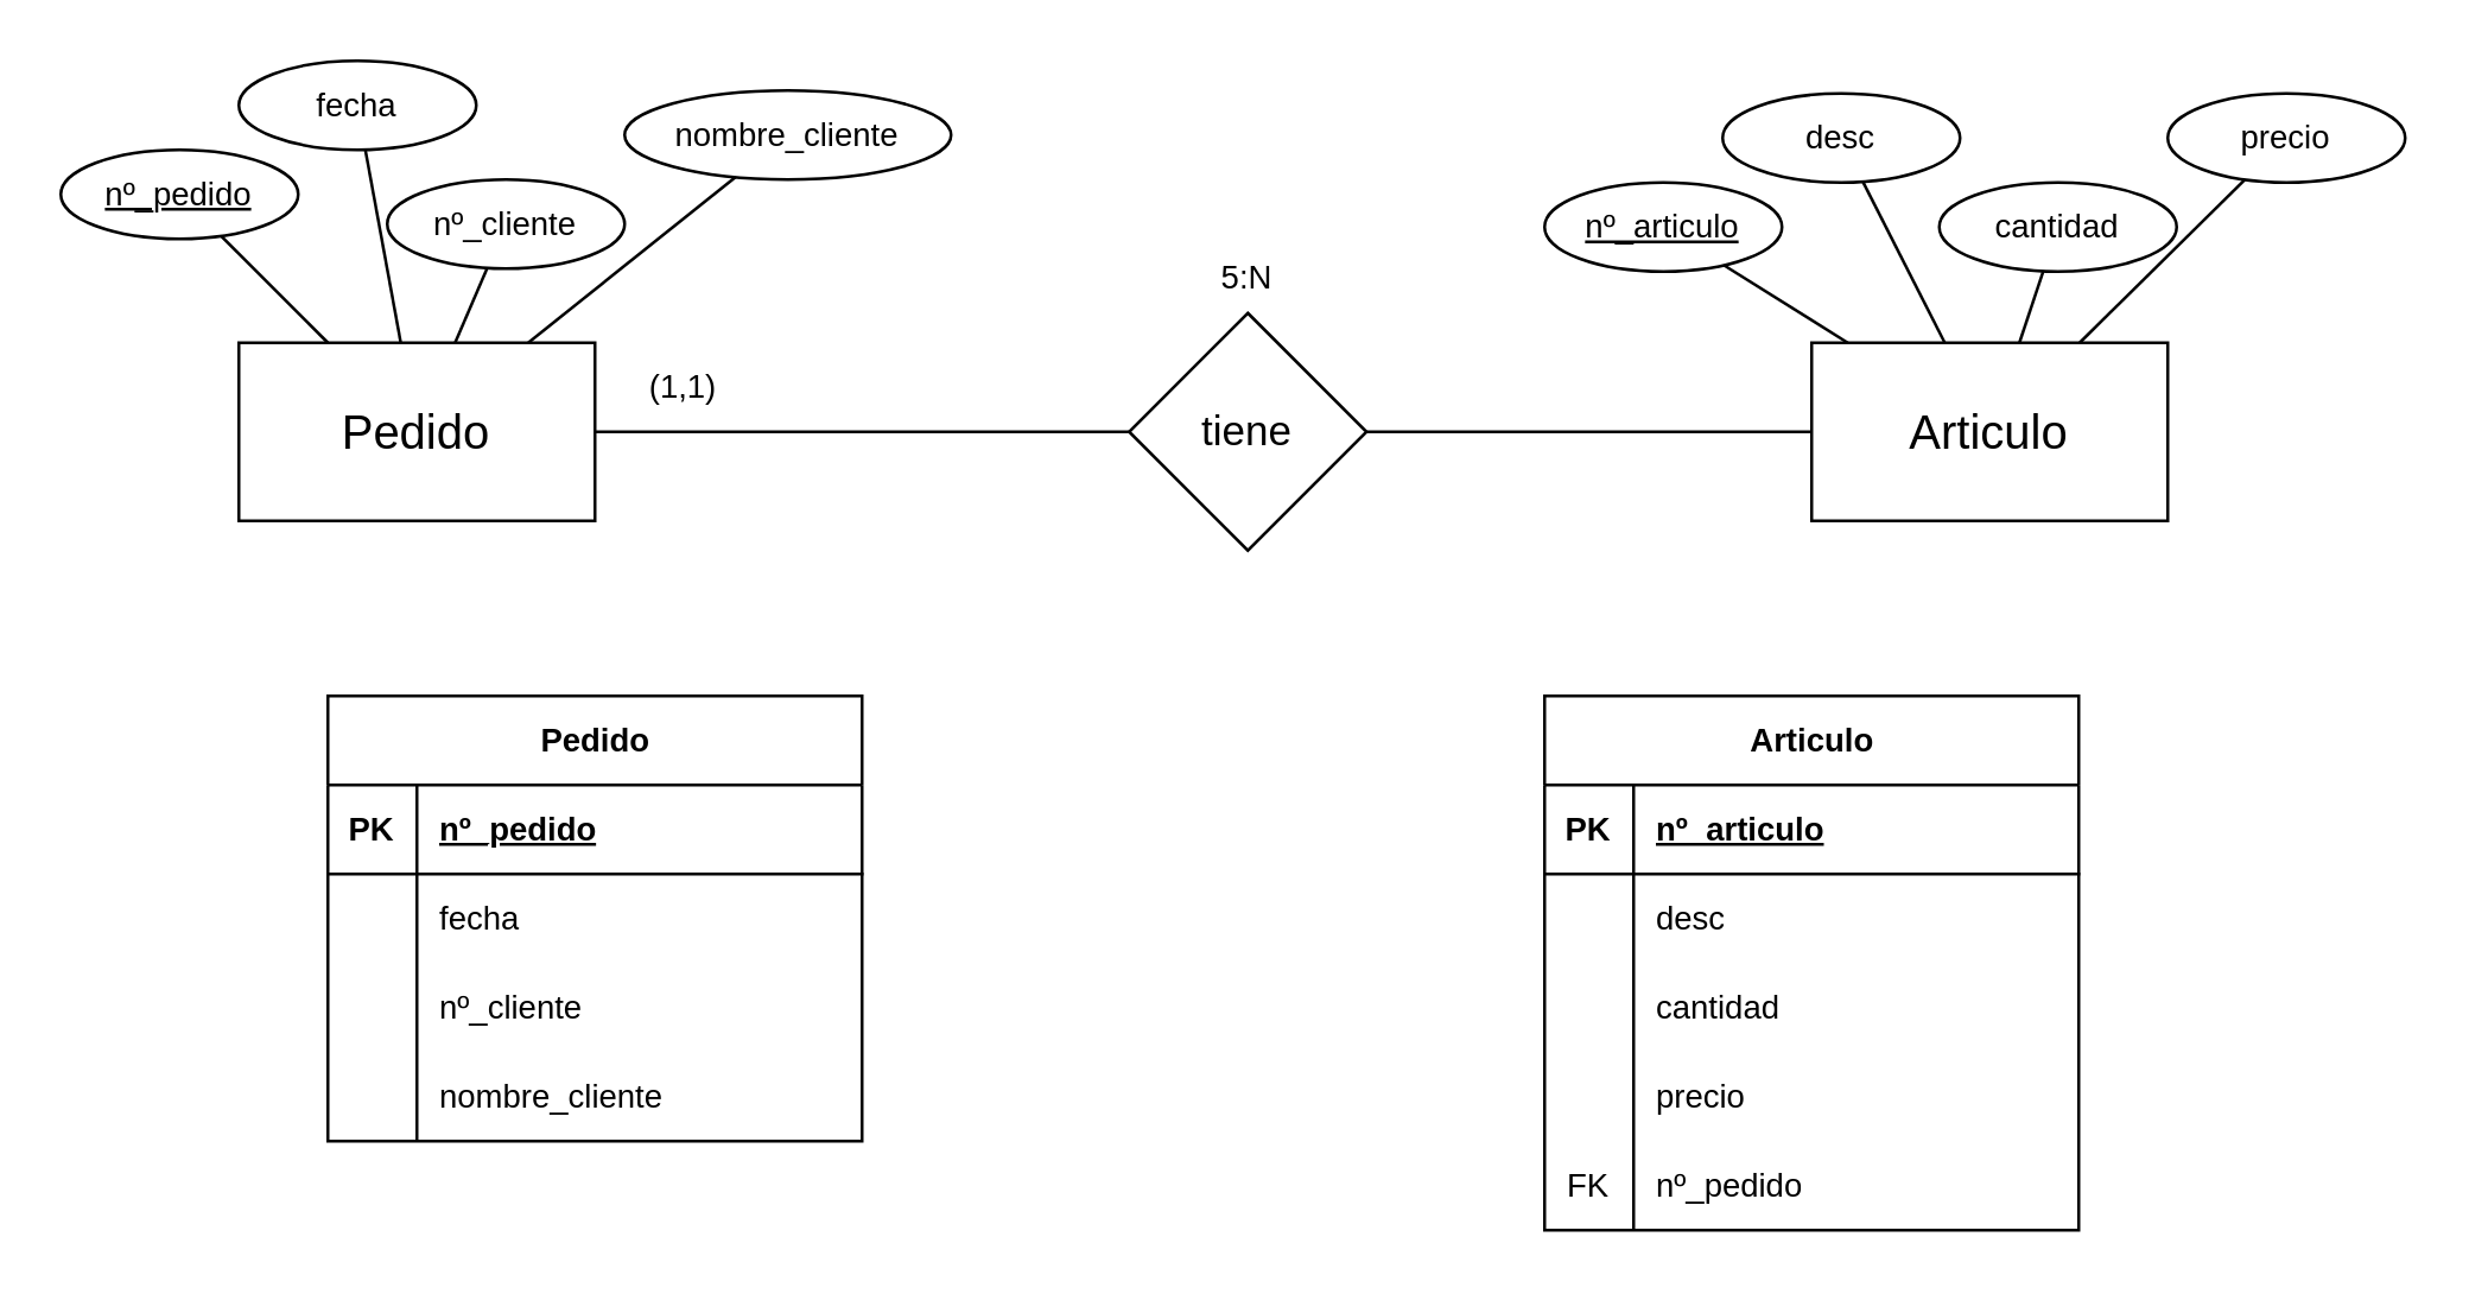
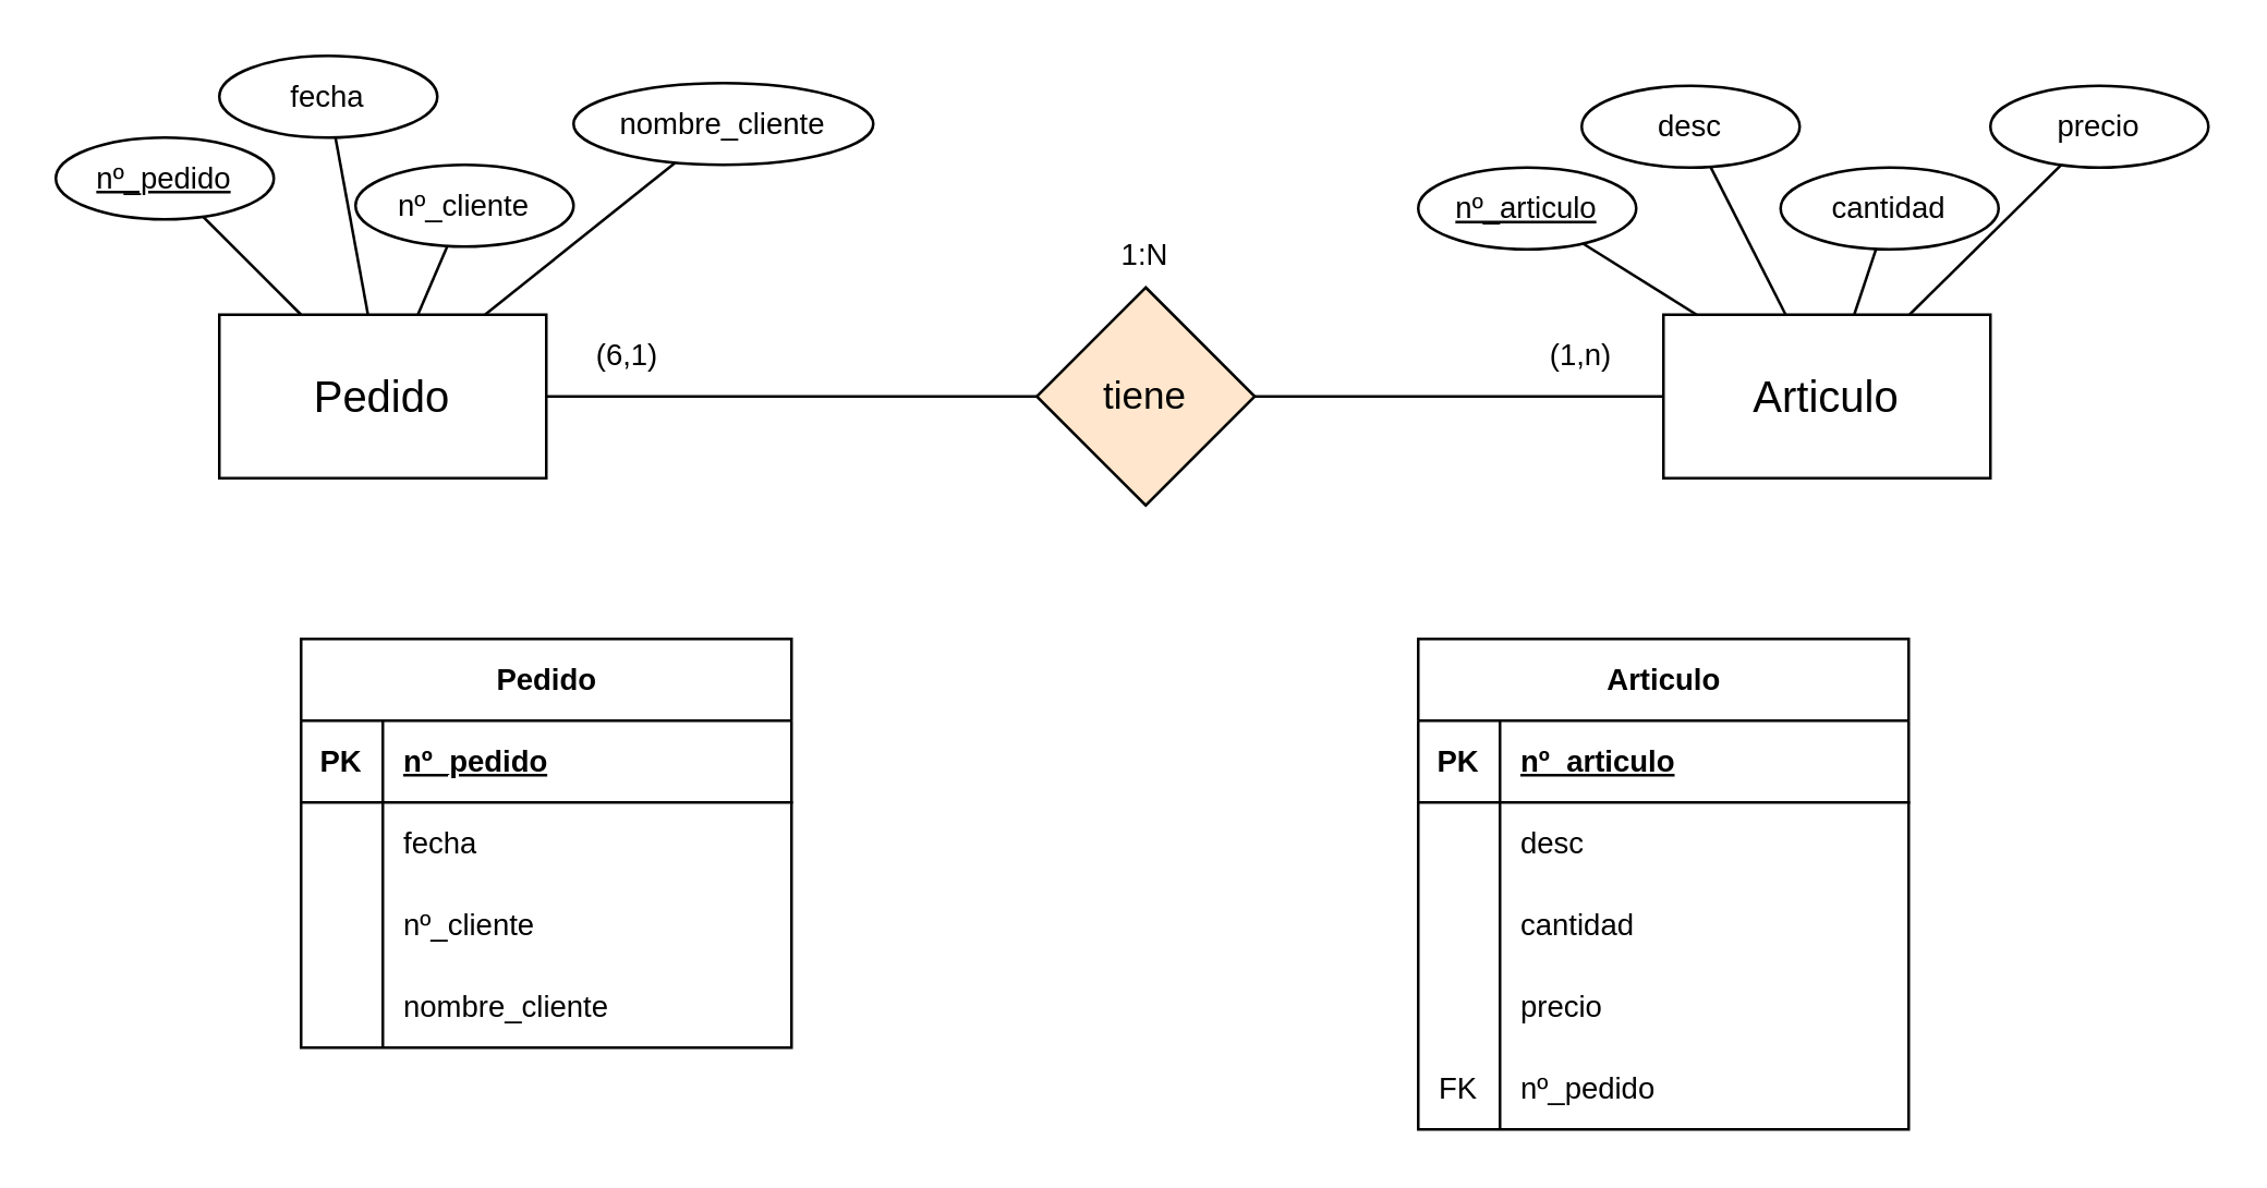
- <mxCell id="7" value="5:N" style="text;html=1;strokeColor=none;fillColor=none;align=center;verticalAlign=middle;whiteSpace=wrap;rounded=0;fontSize=11;fontFamily=Helvetica;fontColor=default;" vertex="1" parent="1"><mxGeometry x="390" y="78" width="60" height="30" as="geometry" /></mxCell>
+ <mxCell id="7" value="1:N" style="text;html=1;strokeColor=none;fillColor=none;align=center;verticalAlign=middle;whiteSpace=wrap;rounded=0;fontSize=11;fontFamily=Helvetica;fontColor=default;" vertex="1" parent="1"><mxGeometry x="390" y="78" width="60" height="30" as="geometry" /></mxCell>
- <mxCell id="8" value="(1,1)" style="text;html=1;strokeColor=none;fillColor=none;align=center;verticalAlign=middle;whiteSpace=wrap;rounded=0;fontSize=11;fontFamily=Helvetica;fontColor=default;" vertex="1" parent="1"><mxGeometry x="200" y="115" width="60" height="30" as="geometry" /></mxCell>
+ <mxCell id="8" value="(6,1)" style="text;html=1;strokeColor=none;fillColor=none;align=center;verticalAlign=middle;whiteSpace=wrap;rounded=0;fontSize=11;fontFamily=Helvetica;fontColor=default;" vertex="1" parent="1"><mxGeometry x="200" y="115" width="60" height="30" as="geometry" /></mxCell>
+ <mxCell id="9" value="(1,n)" style="text;html=1;strokeColor=none;fillColor=none;align=center;verticalAlign=middle;whiteSpace=wrap;rounded=0;fontSize=11;fontFamily=Helvetica;fontColor=default;" vertex="1" parent="1"><mxGeometry x="550" y="115" width="60" height="30" as="geometry" /></mxCell>
- <mxCell id="6" value="&lt;font style=&quot;font-size: 14px;&quot;&gt;tiene&lt;/font&gt;" style="rhombus;whiteSpace=wrap;html=1;" vertex="1" parent="1"><mxGeometry x="380" y="105" width="80" height="80" as="geometry" /></mxCell>
+ <mxCell id="6" value="&lt;font style=&quot;font-size: 14px;&quot;&gt;tiene&lt;/font&gt;" style="rhombus;whiteSpace=wrap;html=1;fillColor=#ffe6cc;" vertex="1" parent="1"><mxGeometry x="380" y="105" width="80" height="80" as="geometry" /></mxCell>
